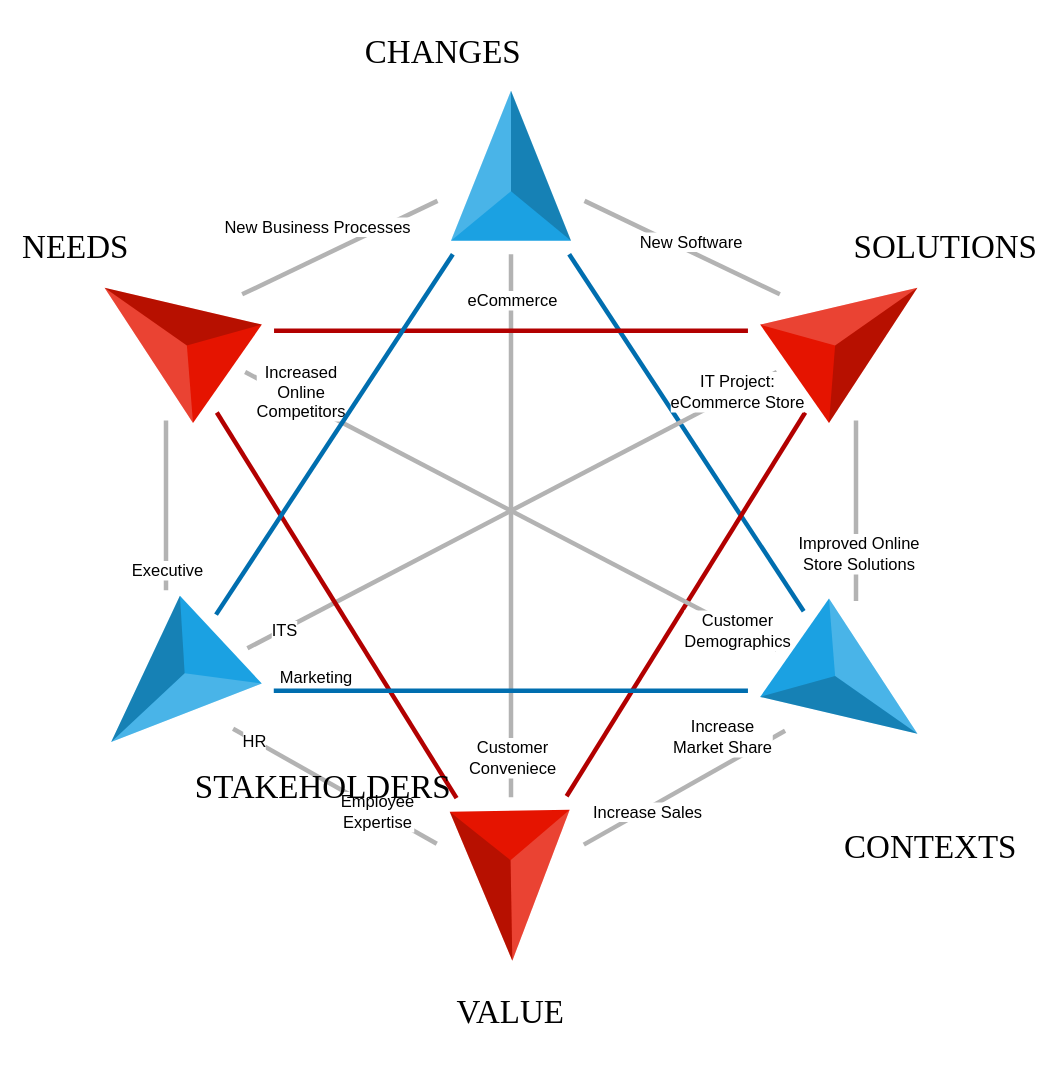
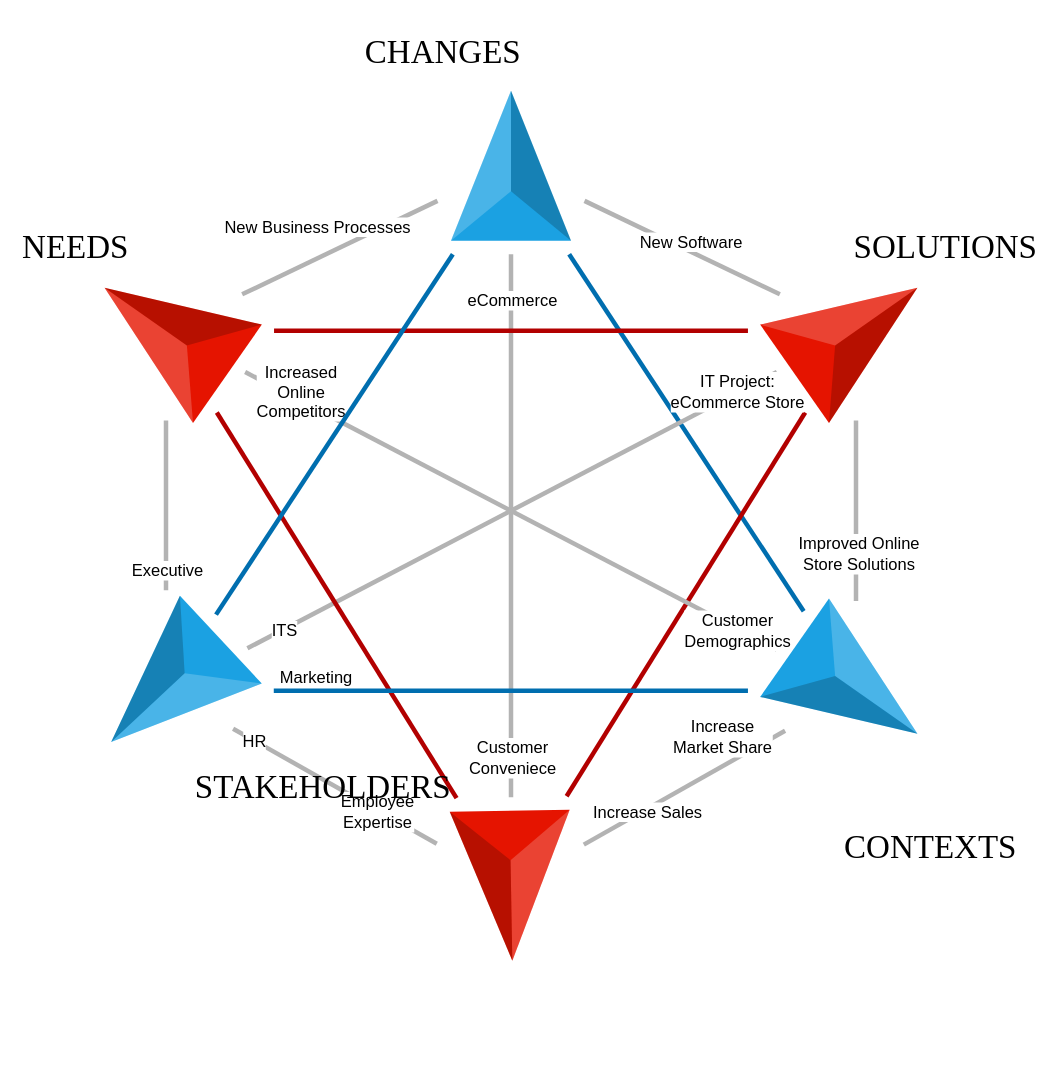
- <mxCell id="41" value="VALUE" style="text;html=1;strokeColor=none;fillColor=none;align=center;verticalAlign=middle;whiteSpace=wrap;rounded=0;fontSize=22;fontFamily=Tahoma;fontColor=default;" vertex="1" parent="1"><mxGeometry x="310" y="660" width="60" height="30" as="geometry" /></mxCell>
